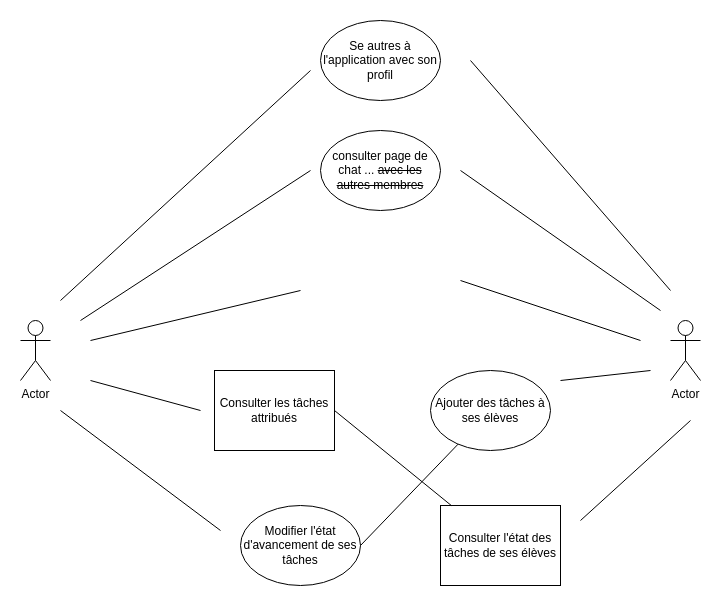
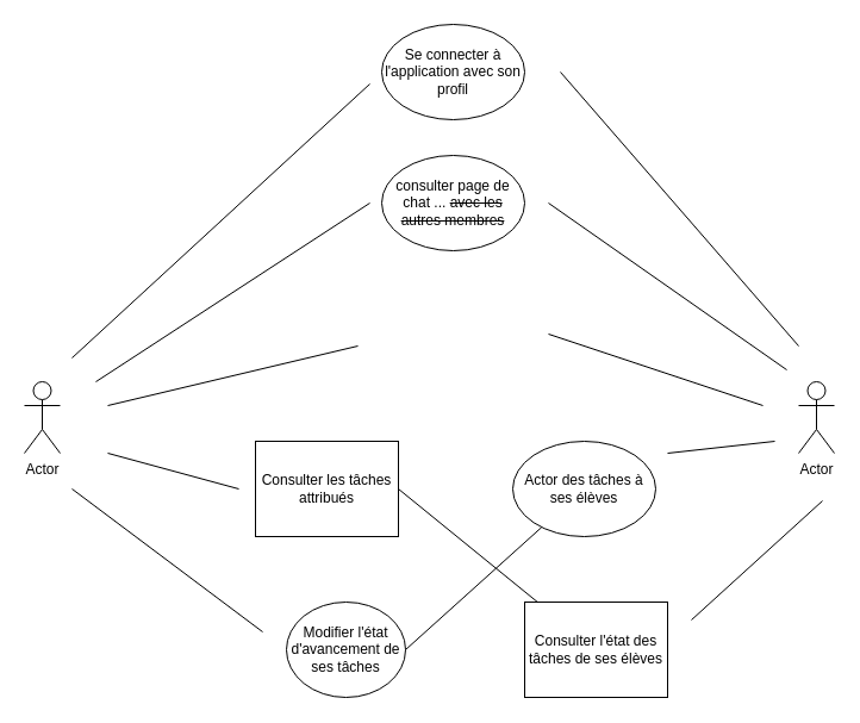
- <mxCell id="19" value="Se autres à l'application avec son profil" style="ellipse;whiteSpace=wrap;html=1;" vertex="1" parent="1"><mxGeometry x="320" y="20" width="120" height="80" as="geometry" /></mxCell>
+ <mxCell id="19" value="Se connecter à l'application avec son profil" style="ellipse;whiteSpace=wrap;html=1;" vertex="1" parent="1"><mxGeometry x="320" y="20" width="120" height="80" as="geometry" /></mxCell>
- <mxCell id="14" value="Ajouter des tâches à ses élèves" style="ellipse;whiteSpace=wrap;html=1;" parent="1" vertex="1"><mxGeometry x="430" y="370" width="120" height="80" as="geometry" /></mxCell>
+ <mxCell id="14" value="Actor des tâches à ses élèves" style="ellipse;whiteSpace=wrap;html=1;" parent="1" vertex="1"><mxGeometry x="430" y="370" width="120" height="80" as="geometry" /></mxCell>
- <mxCell id="6" value="Modifier l'état d'avancement de ses tâches" style="ellipse;whiteSpace=wrap;html=1;" parent="1" vertex="1"><mxGeometry x="240" y="505" width="120" height="80" as="geometry" /></mxCell>
+ <mxCell id="6" value="Modifier l'état d'avancement de ses tâches" style="ellipse;whiteSpace=wrap;html=1;" parent="1" vertex="1"><mxGeometry x="240" y="505" width="100" height="80" as="geometry" /></mxCell>
